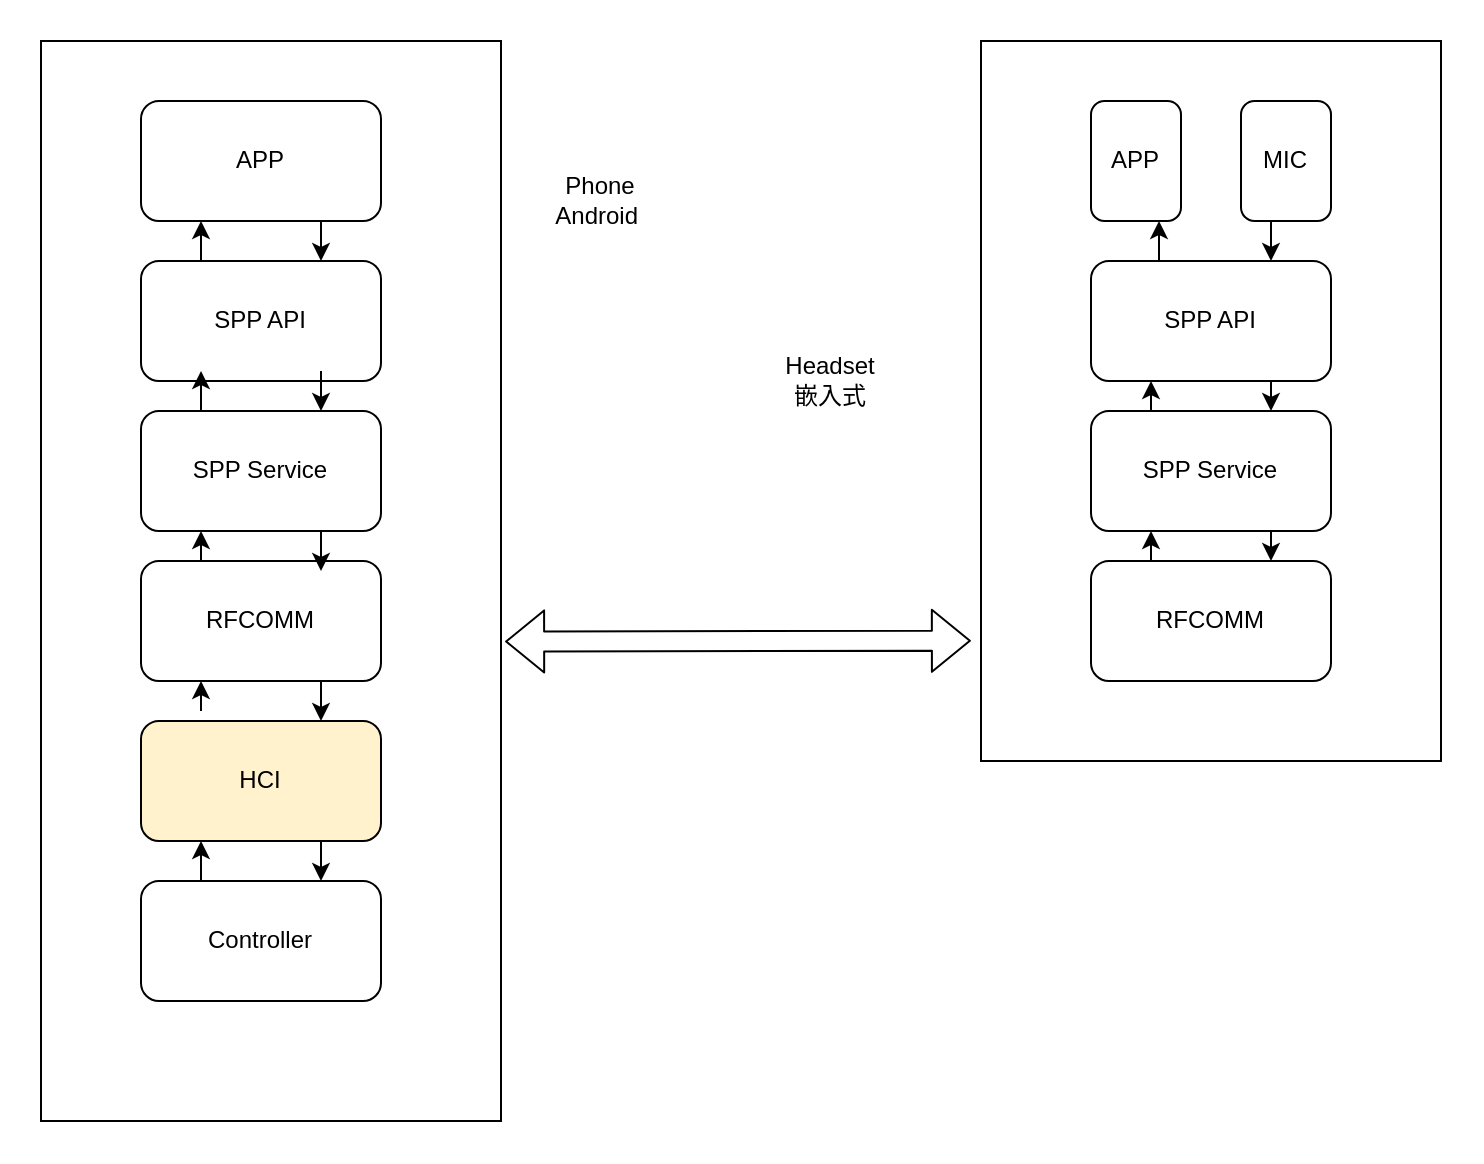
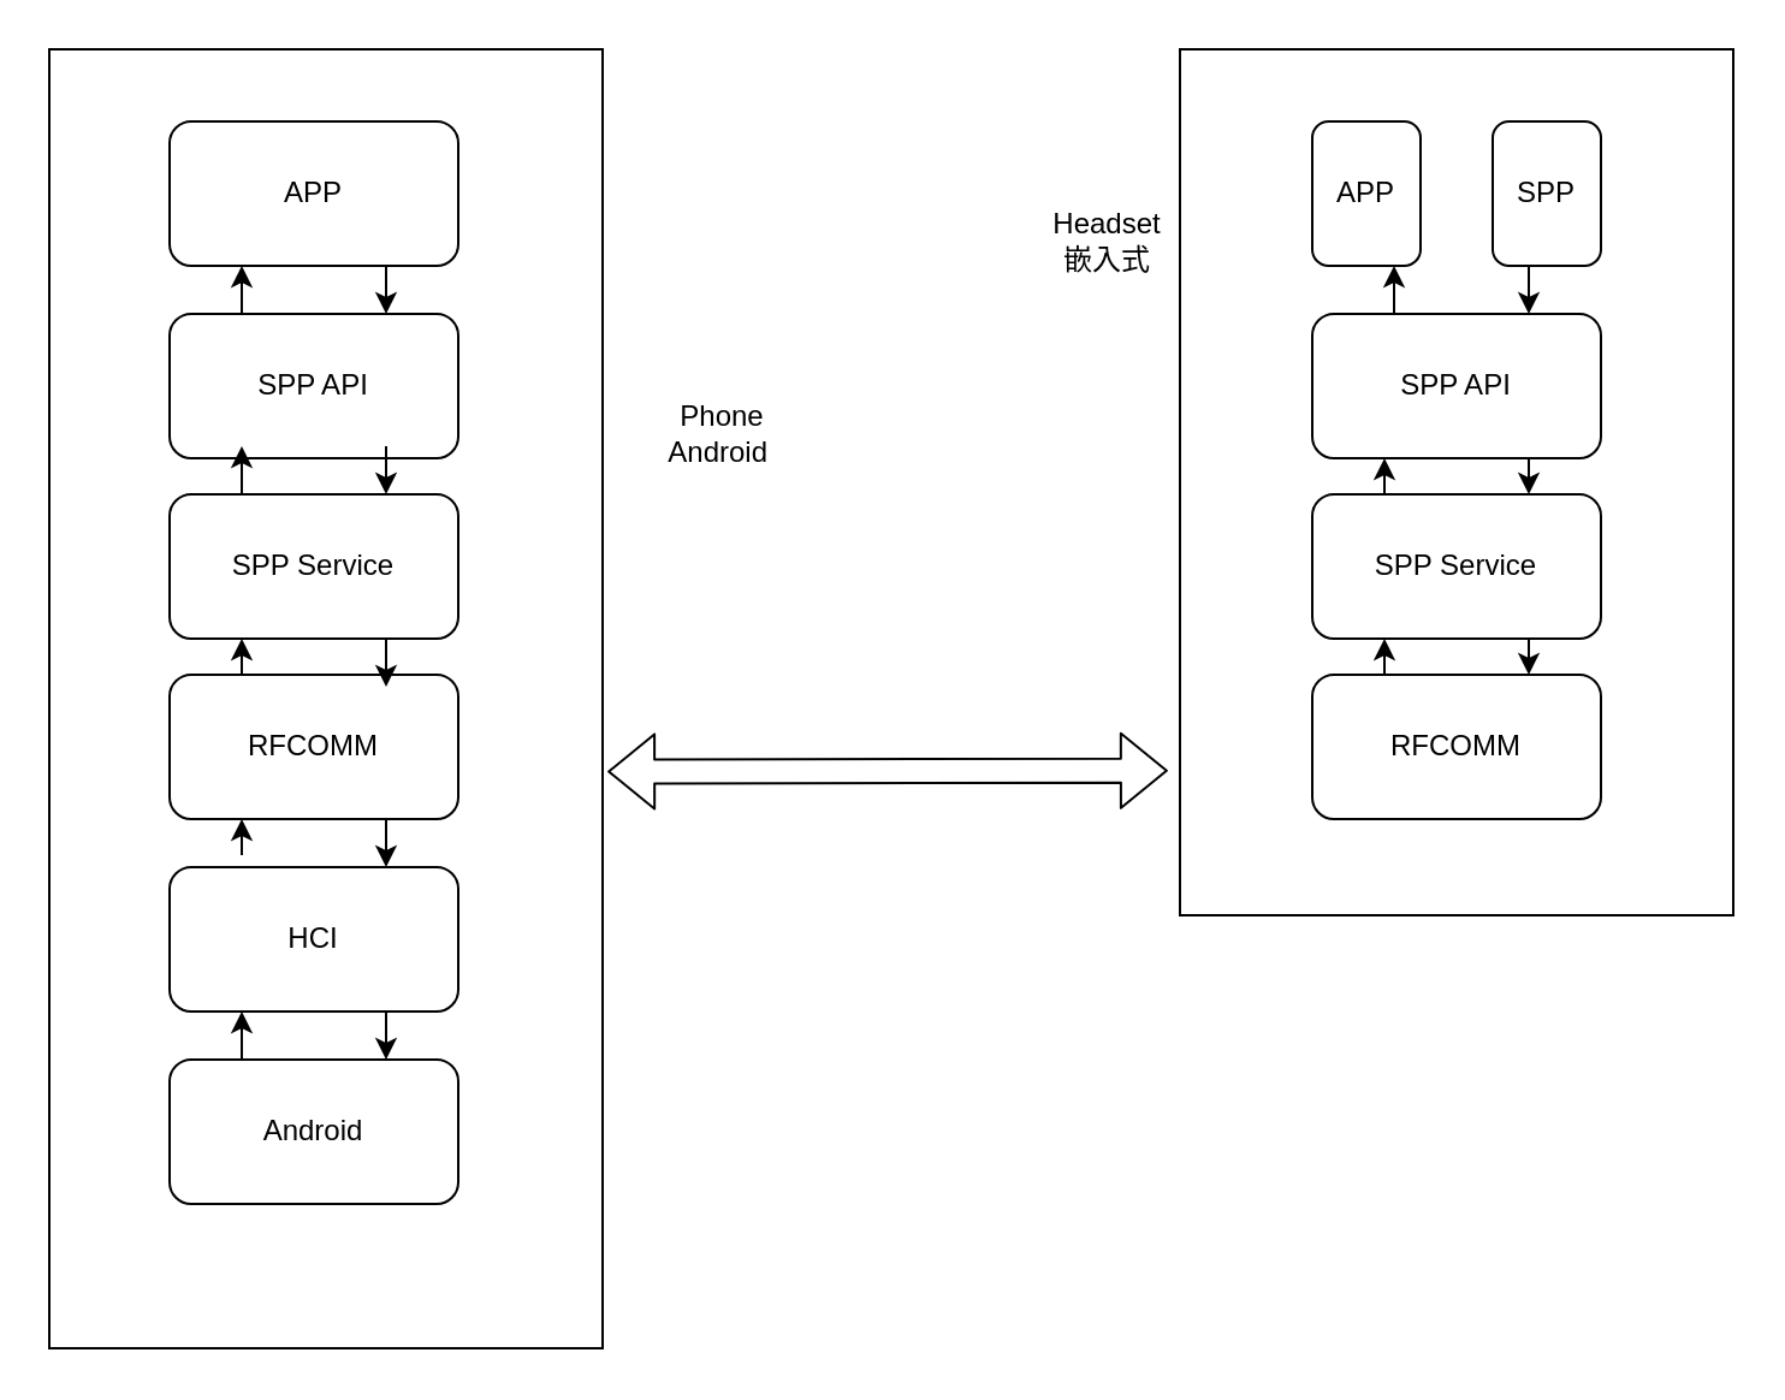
- <mxCell id="10" value="MIC" style="rounded=1;whiteSpace=wrap;html=1;" vertex="1" parent="1"><mxGeometry x="620" y="50" width="45" height="60" as="geometry" /></mxCell>
+ <mxCell id="10" value="SPP" style="rounded=1;whiteSpace=wrap;html=1;" vertex="1" parent="1"><mxGeometry x="620" y="50" width="45" height="60" as="geometry" /></mxCell>
- <mxCell id="32" value="Phone&lt;br&gt;Android&amp;nbsp;" style="text;html=1;strokeColor=none;fillColor=none;align=center;verticalAlign=middle;whiteSpace=wrap;rounded=0;" vertex="1" parent="1"><mxGeometry x="280" y="90" width="40" height="20" as="geometry" /></mxCell>
+ <mxCell id="32" value="Phone&lt;br&gt;Android&amp;nbsp;" style="text;html=1;strokeColor=none;fillColor=none;align=center;verticalAlign=middle;whiteSpace=wrap;rounded=0;" vertex="1" parent="1"><mxGeometry x="280" y="170" width="40" height="20" as="geometry" /></mxCell>
- <mxCell id="33" value="Headset&lt;br&gt;嵌入式" style="text;html=1;strokeColor=none;fillColor=none;align=center;verticalAlign=middle;whiteSpace=wrap;rounded=0;" vertex="1" parent="1"><mxGeometry x="395" y="180" width="40" height="20" as="geometry" /></mxCell>
+ <mxCell id="33" value="Headset&lt;br&gt;嵌入式" style="text;html=1;strokeColor=none;fillColor=none;align=center;verticalAlign=middle;whiteSpace=wrap;rounded=0;" vertex="1" parent="1"><mxGeometry x="440" y="90" width="40" height="20" as="geometry" /></mxCell>
- <mxCell id="8" value="HCI" style="rounded=1;whiteSpace=wrap;html=1;fillColor=#fff2cc;" vertex="1" parent="1"><mxGeometry x="70" y="360" width="120" height="60" as="geometry" /></mxCell>
+ <mxCell id="8" value="HCI" style="rounded=1;whiteSpace=wrap;html=1;" vertex="1" parent="1"><mxGeometry x="70" y="360" width="120" height="60" as="geometry" /></mxCell>
- <mxCell id="9" value="Controller" style="rounded=1;whiteSpace=wrap;html=1;" vertex="1" parent="1"><mxGeometry x="70" y="440" width="120" height="60" as="geometry" /></mxCell>
+ <mxCell id="9" value="Android" style="rounded=1;whiteSpace=wrap;html=1;" vertex="1" parent="1"><mxGeometry x="70" y="440" width="120" height="60" as="geometry" /></mxCell>
